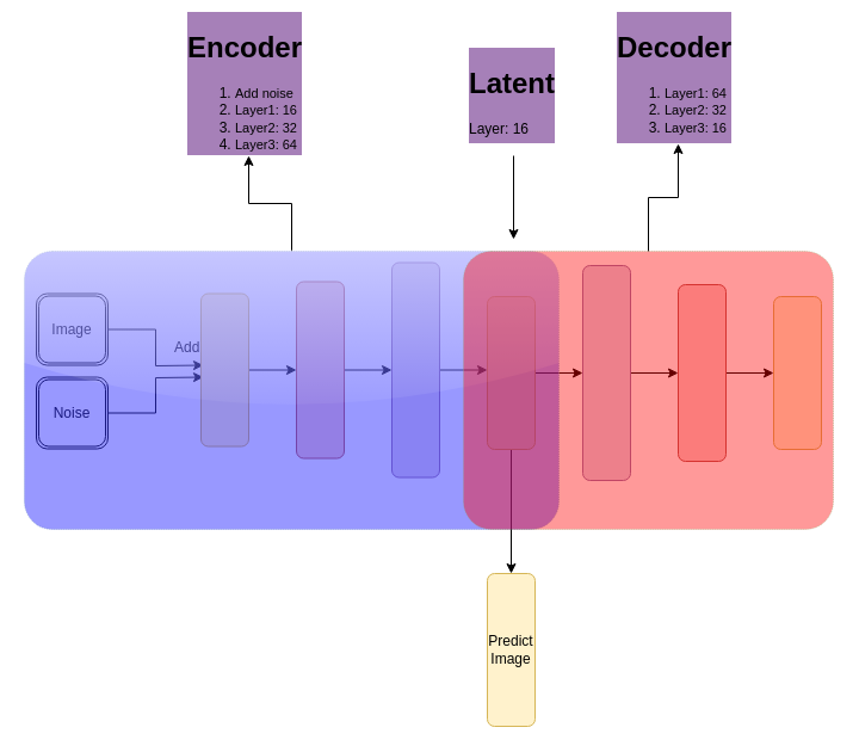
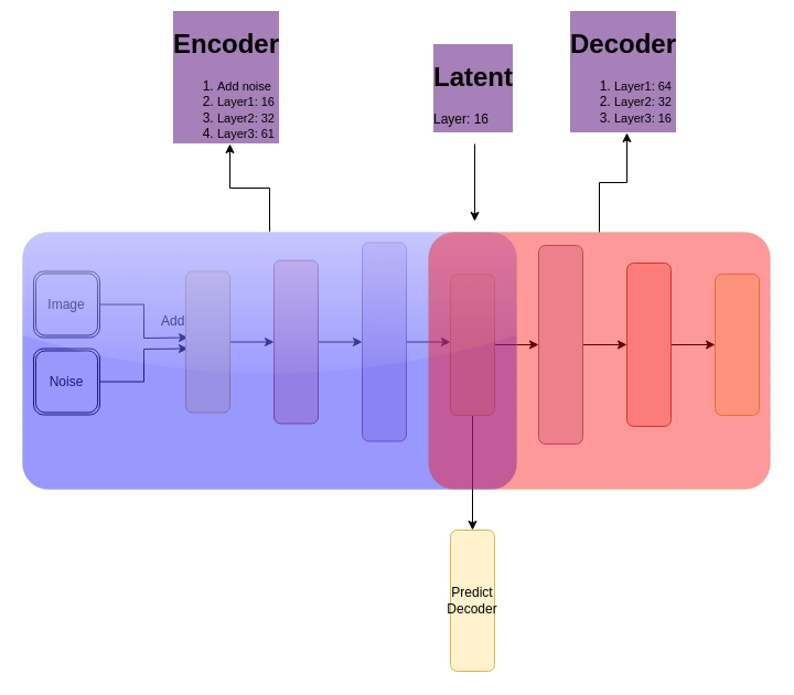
- <mxCell id="26" value="&lt;h1&gt;Encoder&lt;/h1&gt;&lt;p style=&quot;font-size: 11px&quot;&gt;&lt;/p&gt;&lt;ol&gt;&lt;li&gt;&lt;font style=&quot;font-size: 11px&quot;&gt;Add noise&lt;/font&gt;&lt;/li&gt;&lt;li&gt;&lt;font style=&quot;font-size: 11px&quot;&gt;Layer1: 16&lt;/font&gt;&lt;/li&gt;&lt;li&gt;&lt;font style=&quot;font-size: 11px&quot;&gt;Layer2: 32&lt;/font&gt;&lt;/li&gt;&lt;li&gt;&lt;font style=&quot;font-size: 11px&quot;&gt;Layer3: 64&lt;/font&gt;&lt;/li&gt;&lt;/ol&gt;&lt;p&gt;&lt;/p&gt;" style="text;html=1;strokeColor=none;fillColor=none;spacing=5;spacingTop=-20;whiteSpace=wrap;overflow=hidden;rounded=0;shadow=0;glass=0;dashed=1;dashPattern=1 1;comic=0;labelBackgroundColor=#A680B8;opacity=40;align=left;" vertex="1" parent="1"><mxGeometry x="152" y="20" width="112" height="110" as="geometry" /></mxCell>
+ <mxCell id="26" value="&lt;h1&gt;Encoder&lt;/h1&gt;&lt;p style=&quot;font-size: 11px&quot;&gt;&lt;/p&gt;&lt;ol&gt;&lt;li&gt;&lt;font style=&quot;font-size: 11px&quot;&gt;Add noise&lt;/font&gt;&lt;/li&gt;&lt;li&gt;&lt;font style=&quot;font-size: 11px&quot;&gt;Layer1: 16&lt;/font&gt;&lt;/li&gt;&lt;li&gt;&lt;font style=&quot;font-size: 11px&quot;&gt;Layer2: 32&lt;/font&gt;&lt;/li&gt;&lt;li&gt;&lt;font style=&quot;font-size: 11px&quot;&gt;Layer3: 61&lt;/font&gt;&lt;/li&gt;&lt;/ol&gt;&lt;p&gt;&lt;/p&gt;" style="text;html=1;strokeColor=none;fillColor=none;spacing=5;spacingTop=-20;whiteSpace=wrap;overflow=hidden;rounded=0;shadow=0;glass=0;dashed=1;dashPattern=1 1;comic=0;labelBackgroundColor=#A680B8;opacity=40;align=left;" vertex="1" parent="1"><mxGeometry x="152" y="20" width="112" height="110" as="geometry" /></mxCell>
- <mxCell id="16" value="Predict&lt;br&gt;Image" style="rounded=1;whiteSpace=wrap;html=1;fillColor=#fff2cc;strokeColor=#d6b656;" vertex="1" parent="1"><mxGeometry x="408" y="480" width="40" height="128" as="geometry" /></mxCell>
+ <mxCell id="16" value="Predict&lt;br&gt;Decoder" style="rounded=1;whiteSpace=wrap;html=1;fillColor=#fff2cc;strokeColor=#d6b656;" vertex="1" parent="1"><mxGeometry x="408" y="480" width="40" height="128" as="geometry" /></mxCell>
